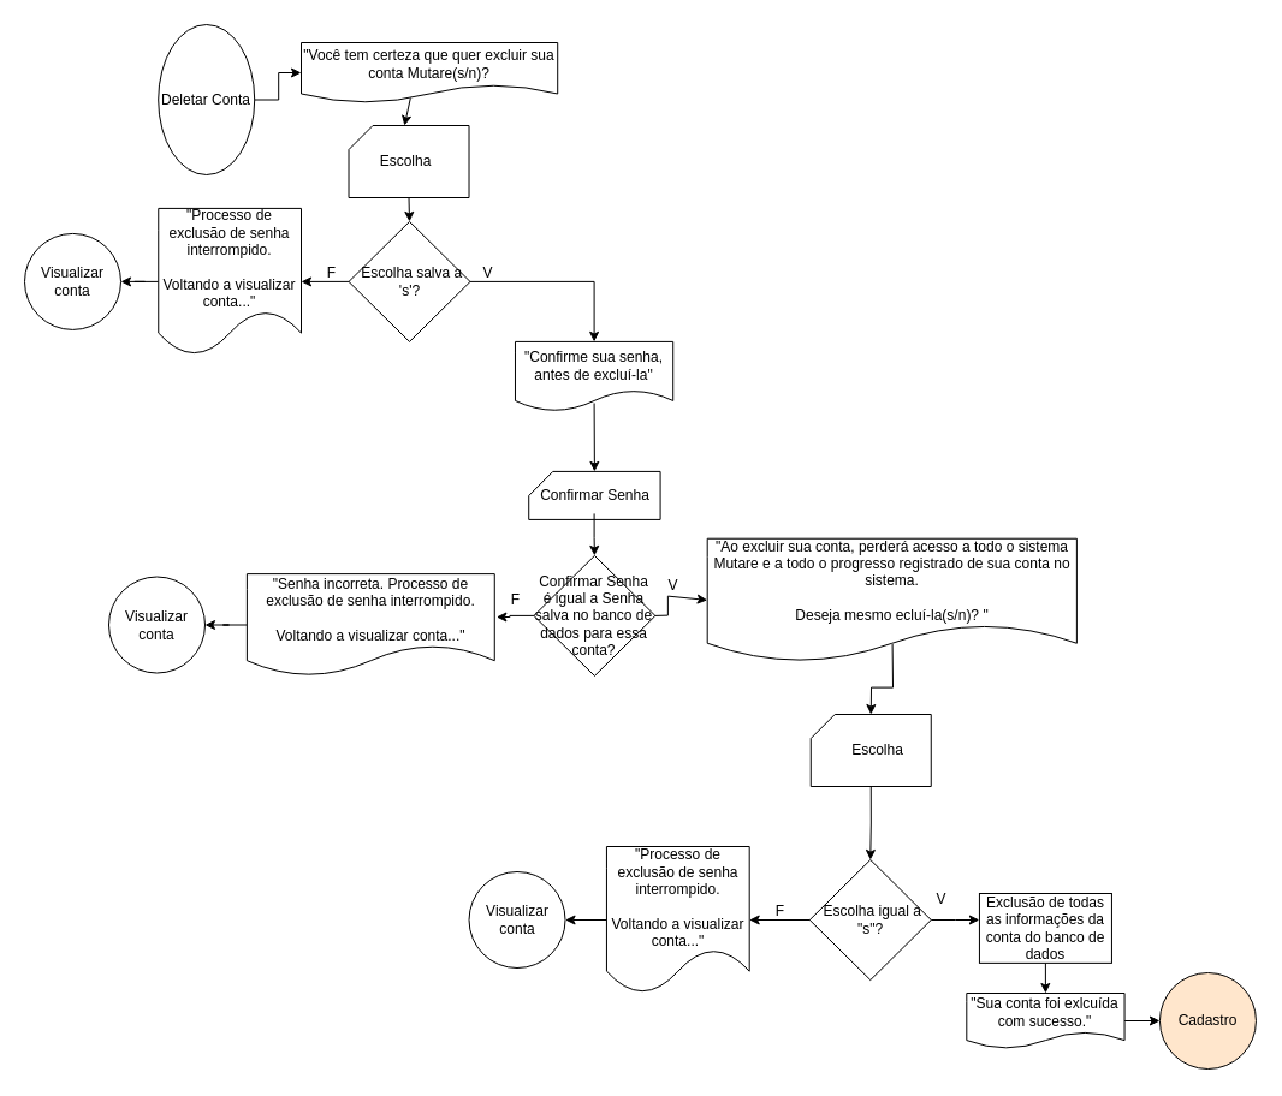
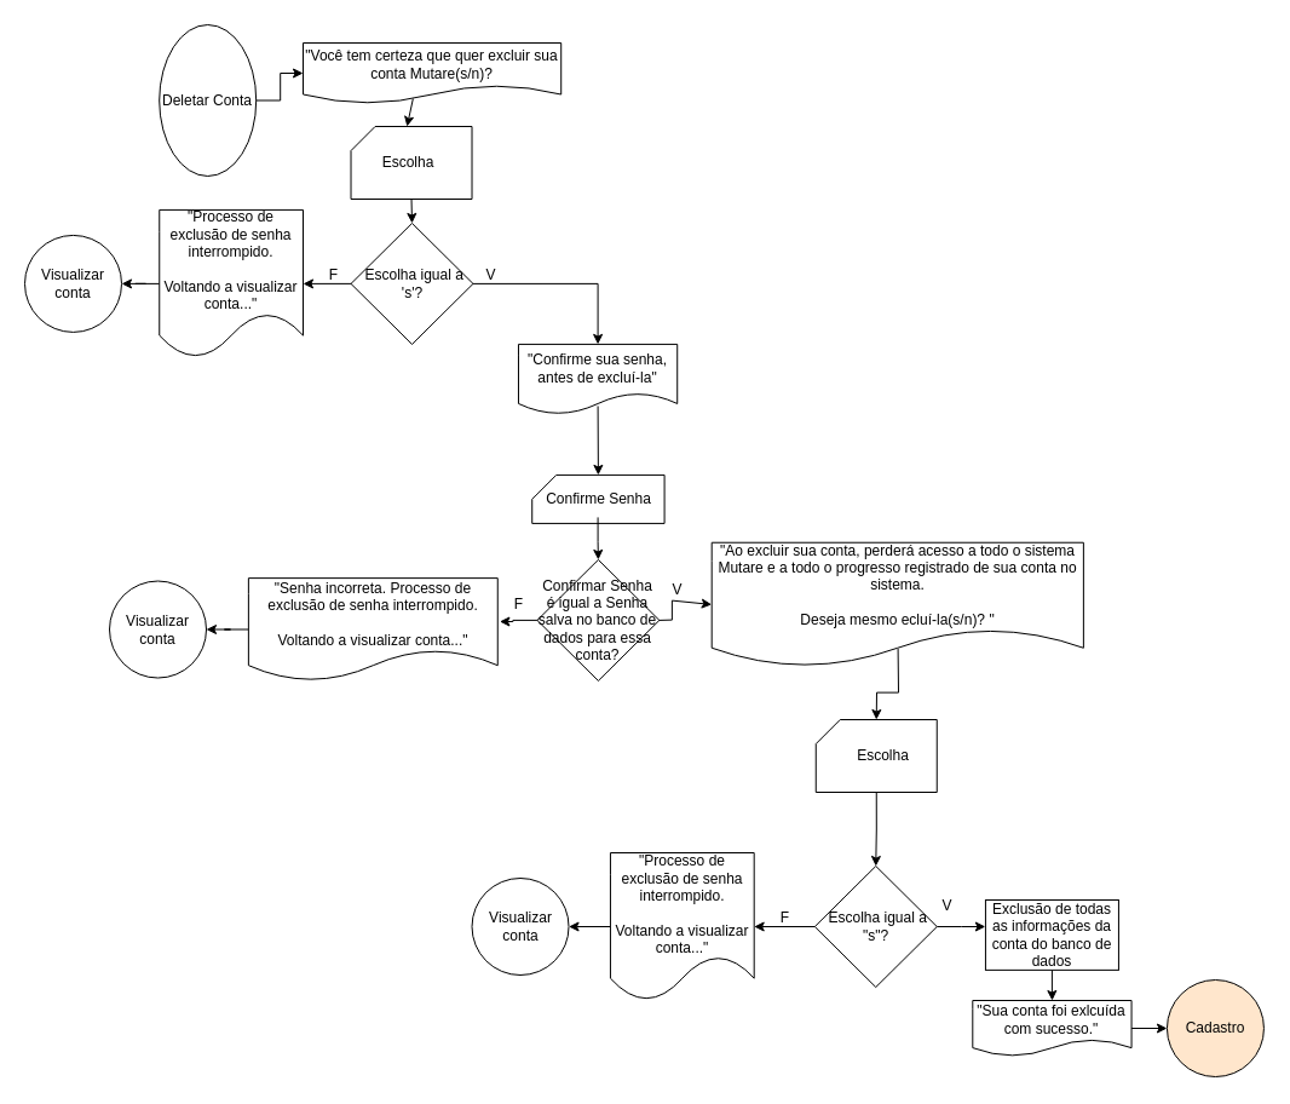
- <mxCell id="24" value="&amp;nbsp;Escolha salva a 's'?" style="rhombus;whiteSpace=wrap;html=1;" parent="1" vertex="1"><mxGeometry x="289.53" y="183.92" width="100.94" height="100" as="geometry" /></mxCell>
+ <mxCell id="24" value="&amp;nbsp;Escolha igual a 's'?" style="rhombus;whiteSpace=wrap;html=1;" parent="1" vertex="1"><mxGeometry x="289.53" y="183.92" width="100.94" height="100" as="geometry" /></mxCell>
- <mxCell id="10" value="&lt;font style=&quot;font-size: 12px;&quot;&gt;Confirmar Senha&lt;/font&gt;" style="text;html=1;align=center;verticalAlign=middle;resizable=0;points=[];autosize=1;strokeColor=none;fillColor=none;" parent="9" vertex="1"><mxGeometry x="-0.626" y="5" width="110" height="30" as="geometry" /></mxCell>
+ <mxCell id="10" value="&lt;font style=&quot;font-size: 12px;&quot;&gt;Confirme Senha&lt;/font&gt;" style="text;html=1;align=center;verticalAlign=middle;resizable=0;points=[];autosize=1;strokeColor=none;fillColor=none;" parent="9" vertex="1"><mxGeometry x="-0.626" y="5" width="110" height="30" as="geometry" /></mxCell>
